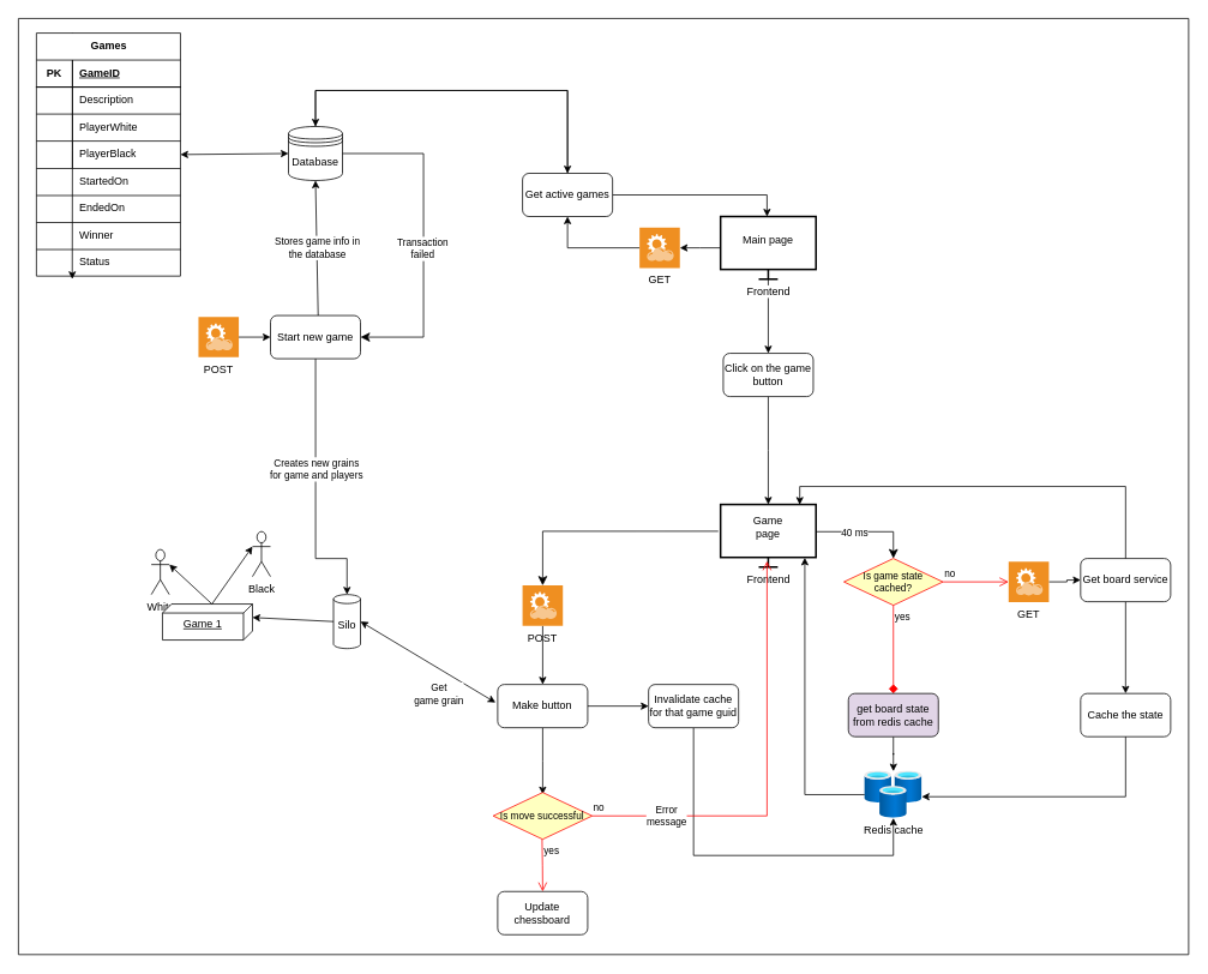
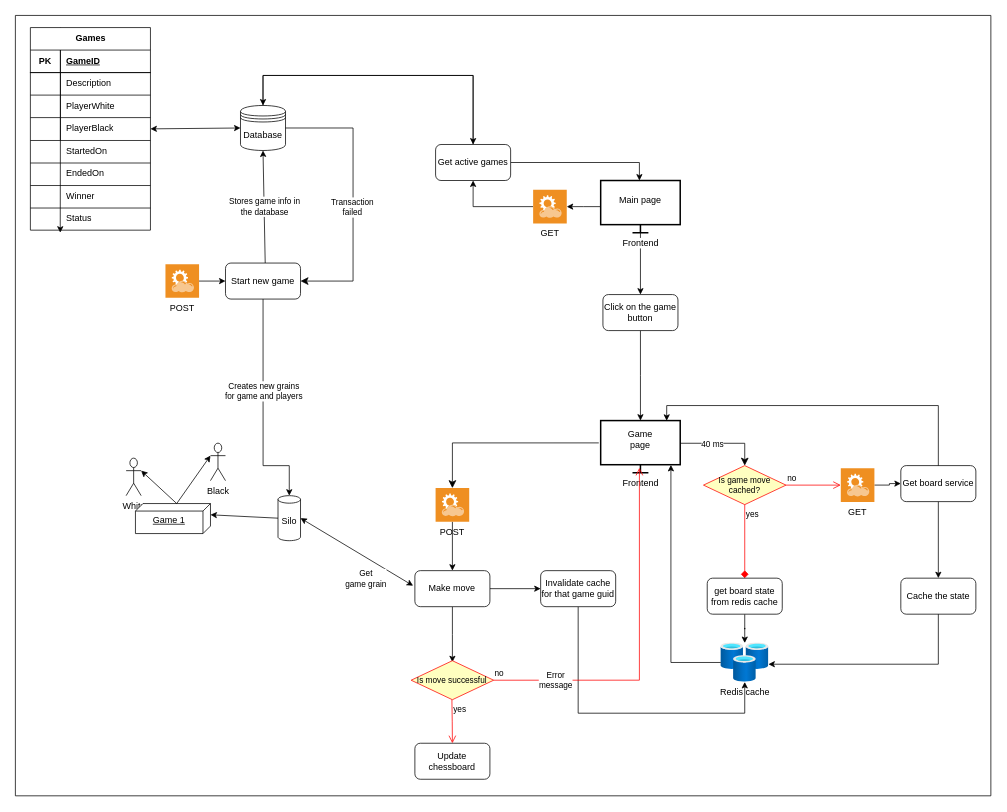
- <mxCell id="60" value="Is game state cached?" style="rhombus;whiteSpace=wrap;html=1;fontColor=#000000;fillColor=#ffffc0;strokeColor=#ff0000;fontSize=11;" vertex="1" parent="1"><mxGeometry x="937" y="619.93" width="110" height="52" as="geometry" /></mxCell>
+ <mxCell id="60" value="Is game move cached?" style="rhombus;whiteSpace=wrap;html=1;fontColor=#000000;fillColor=#ffffc0;strokeColor=#ff0000;fontSize=11;" vertex="1" parent="1"><mxGeometry x="937" y="619.93" width="110" height="52" as="geometry" /></mxCell>
- <mxCell id="51" value="Make button" style="rounded=1;whiteSpace=wrap;html=1;" vertex="1" parent="1"><mxGeometry x="552.4" y="759.93" width="100" height="48" as="geometry" /></mxCell>
+ <mxCell id="51" value="Make move" style="rounded=1;whiteSpace=wrap;html=1;" vertex="1" parent="1"><mxGeometry x="552.4" y="759.93" width="100" height="48" as="geometry" /></mxCell>
- <mxCell id="66" value="get board state from redis cache" style="rounded=1;whiteSpace=wrap;html=1;fillColor=#e1d5e7;" vertex="1" parent="1"><mxGeometry x="942" y="769.93" width="100" height="48" as="geometry" /></mxCell>
+ <mxCell id="66" value="get board state from redis cache" style="rounded=1;whiteSpace=wrap;html=1;" vertex="1" parent="1"><mxGeometry x="942" y="769.93" width="100" height="48" as="geometry" /></mxCell>
